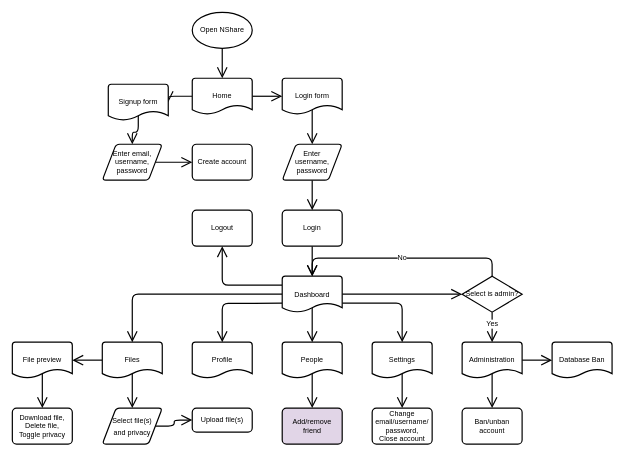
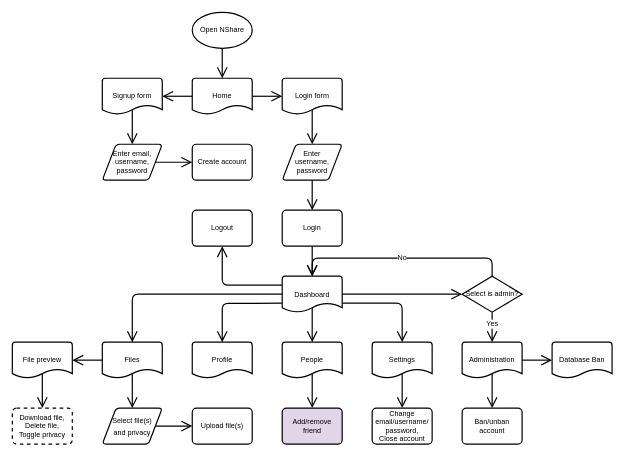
- <mxCell id="8" value="Signup form" style="strokeWidth=2;html=1;shape=mxgraph.flowchart.document2;whiteSpace=wrap;size=0.25;fontSize=12;" parent="1" vertex="1"><mxGeometry x="180" y="140" width="100" height="60" as="geometry" /></mxCell>
+ <mxCell id="8" value="Signup form" style="strokeWidth=2;html=1;shape=mxgraph.flowchart.document2;whiteSpace=wrap;size=0.25;fontSize=12;" parent="1" vertex="1"><mxGeometry x="170" y="130" width="100" height="60" as="geometry" /></mxCell>
- <mxCell id="33" value="Upload file(s)" style="rounded=1;whiteSpace=wrap;html=1;absoluteArcSize=1;arcSize=14;strokeWidth=2;fontSize=12;" parent="1" vertex="1"><mxGeometry x="320" y="680" width="100" height="40" as="geometry" /></mxCell>
+ <mxCell id="33" value="Upload file(s)" style="rounded=1;whiteSpace=wrap;html=1;absoluteArcSize=1;arcSize=14;strokeWidth=2;fontSize=12;" parent="1" vertex="1"><mxGeometry x="320" y="680" width="100" height="60" as="geometry" /></mxCell>
- <mxCell id="36" value="Download file,&lt;br&gt;Delete file,&lt;br&gt;Toggle privacy" style="rounded=1;whiteSpace=wrap;html=1;absoluteArcSize=1;arcSize=14;strokeWidth=2;fontSize=12;" parent="1" vertex="1"><mxGeometry x="20" y="680" width="100" height="60" as="geometry" /></mxCell>
+ <mxCell id="36" value="Download file,&lt;br&gt;Delete file,&lt;br&gt;Toggle privacy" style="rounded=1;whiteSpace=wrap;html=1;absoluteArcSize=1;arcSize=14;strokeWidth=2;fontSize=12;dashed=1;" parent="1" vertex="1"><mxGeometry x="20" y="680" width="100" height="60" as="geometry" /></mxCell>
